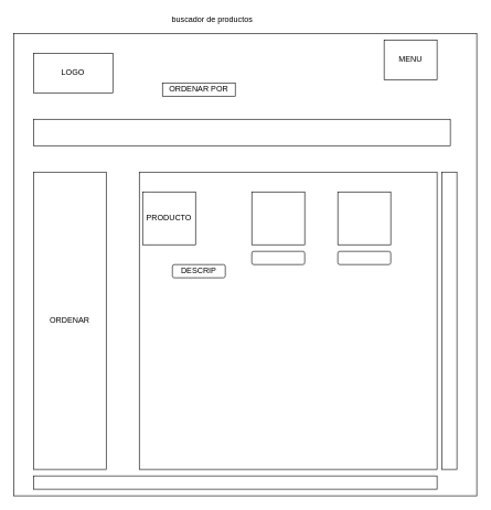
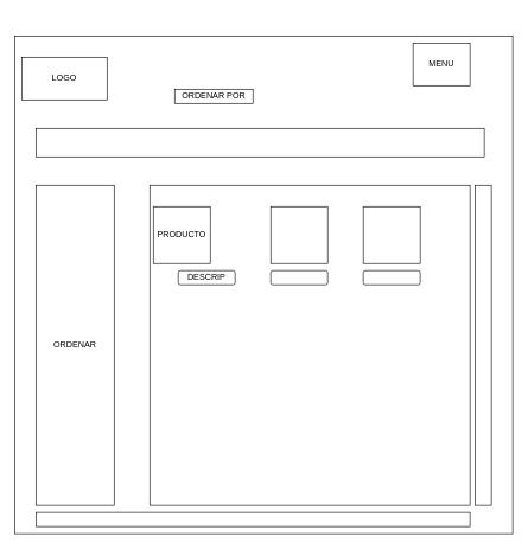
- <mxCell id="3" value="buscador de productos" style="text;html=1;align=center;verticalAlign=middle;resizable=0;points=[];autosize=1;strokeColor=none;fillColor=none;" vertex="1" parent="1"><mxGeometry x="250" width="140" height="20" as="geometry" y="20" /></mxCell>
- <mxCell id="12" value="LOGO" style="rounded=0;whiteSpace=wrap;html=1;" vertex="1" parent="1"><mxGeometry x="50" y="80" width="120" height="60" as="geometry" /></mxCell>
+ <mxCell id="12" value="LOGO" style="rounded=0;whiteSpace=wrap;html=1;" vertex="1" parent="1"><mxGeometry x="30" y="80" width="120" height="60" as="geometry" /></mxCell>
- <mxCell id="9" value="DESCRIP" style="rounded=1;whiteSpace=wrap;html=1;" vertex="1" parent="1"><mxGeometry x="260" y="400" width="80" height="20" as="geometry" /></mxCell>
+ <mxCell id="9" value="DESCRIP" style="rounded=1;whiteSpace=wrap;html=1;" vertex="1" parent="1"><mxGeometry x="250" y="380" width="80" height="20" as="geometry" /></mxCell>
